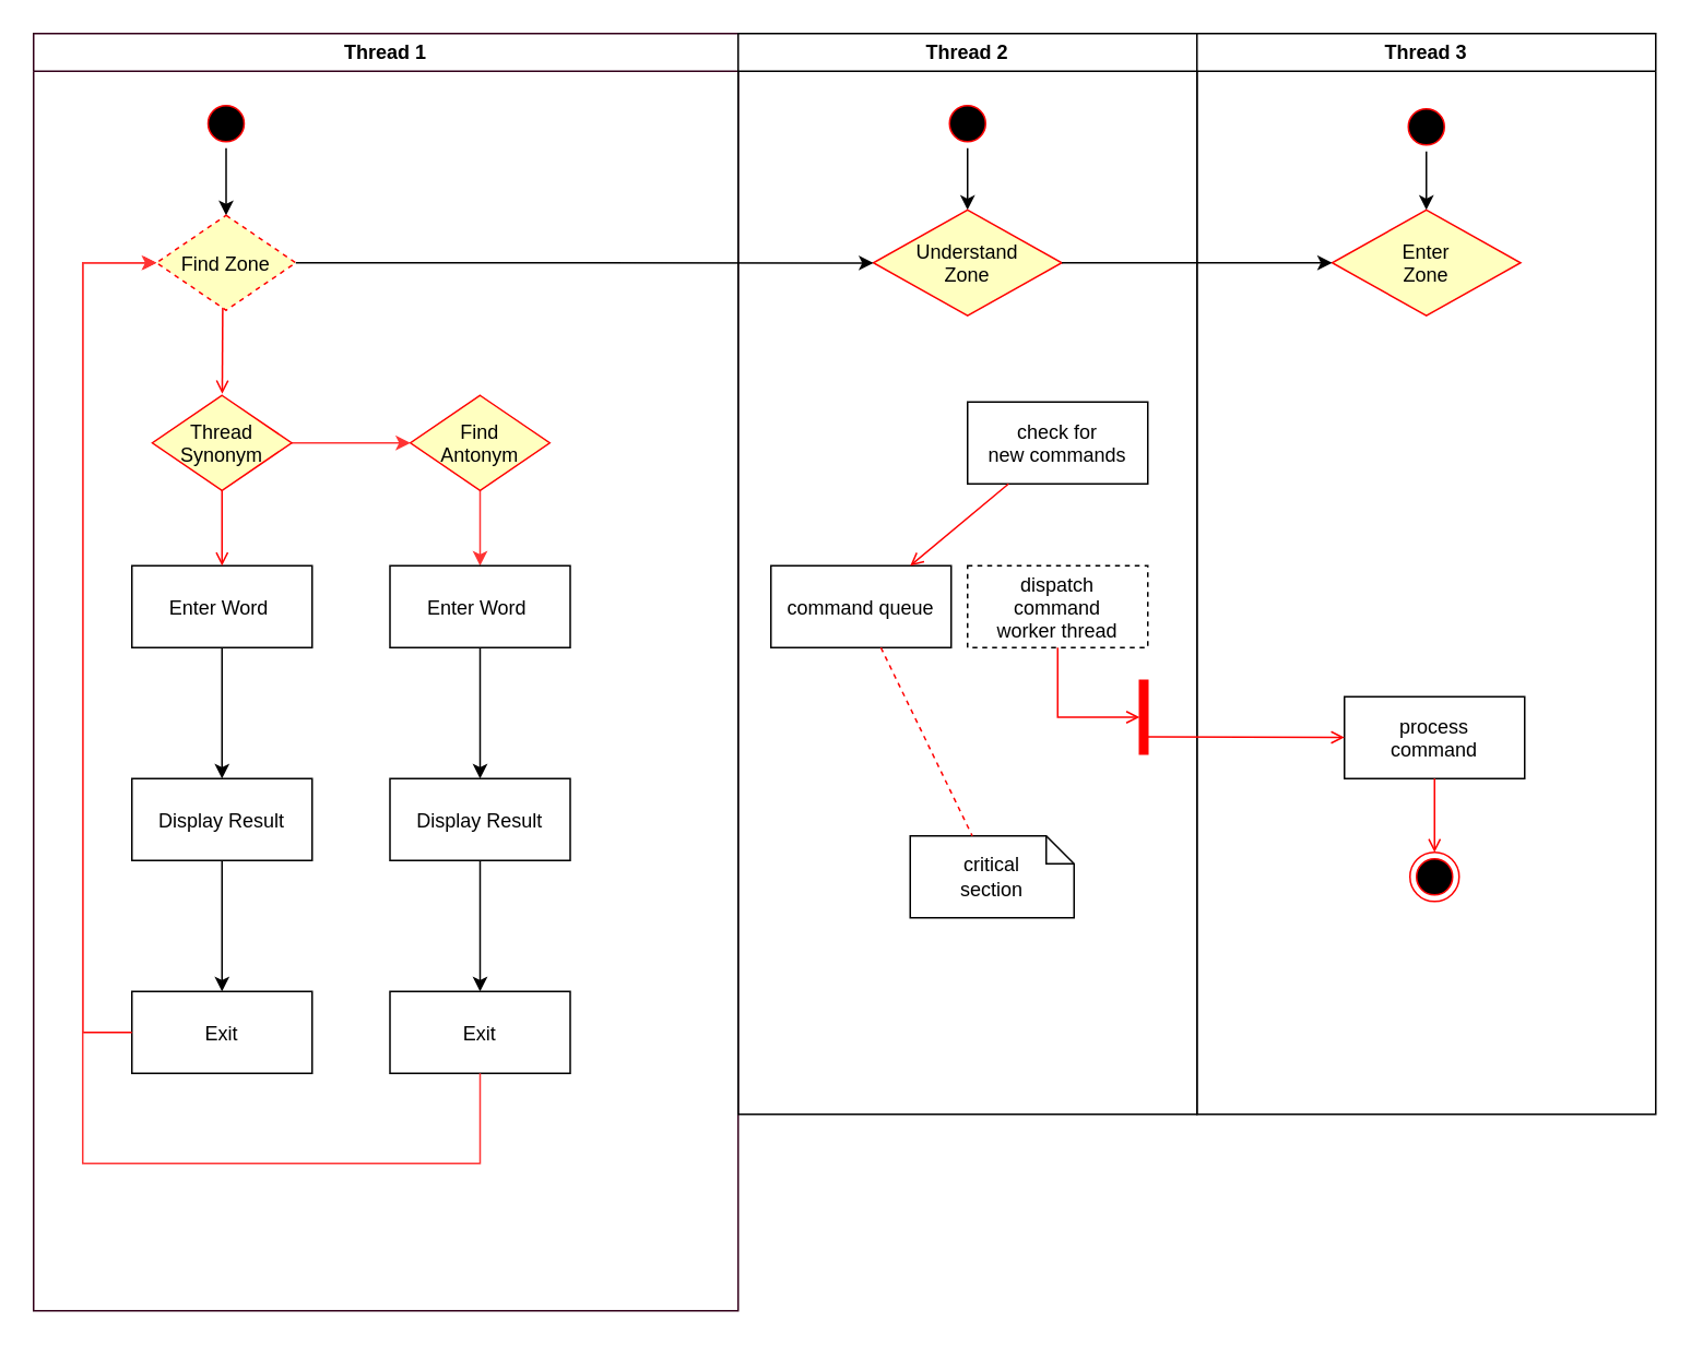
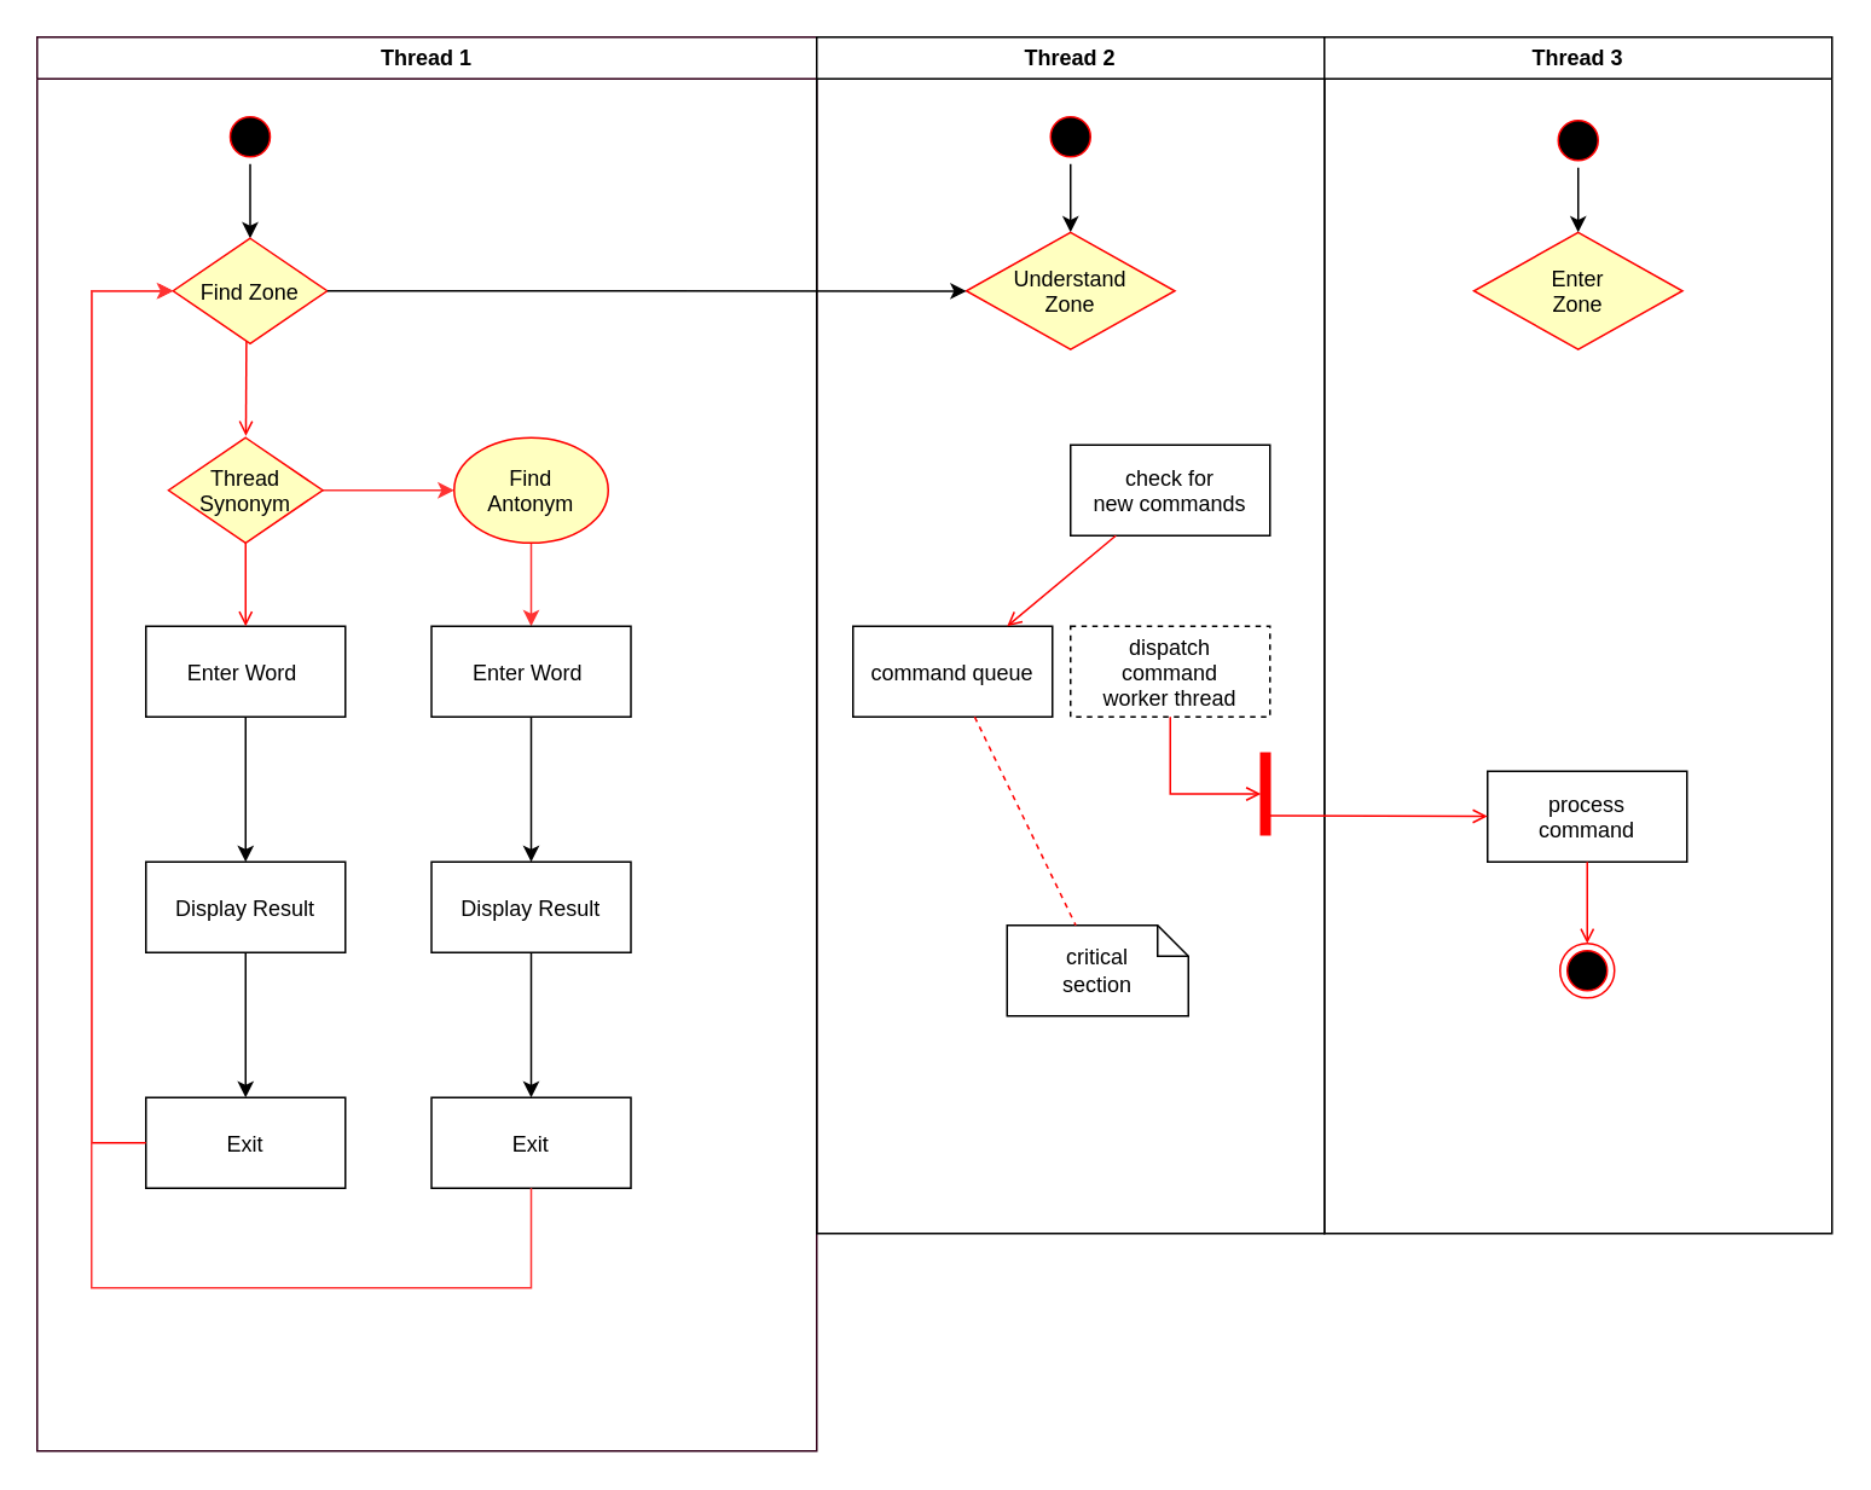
- <mxCell id="13" value="Find Zone" style="rhombus;fillColor=#ffffc0;strokeColor=#ff0000;dashed=1;" parent="2" vertex="1"><mxGeometry x="75" y="111" width="85" height="58" as="geometry" /></mxCell>
+ <mxCell id="13" value="Find Zone" style="rhombus;fillColor=#ffffc0;strokeColor=#ff0000;" parent="2" vertex="1"><mxGeometry x="75" y="111" width="85" height="58" as="geometry" /></mxCell>
- <mxCell id="45" value="" style="edgeStyle=orthogonalEdgeStyle;rounded=0;orthogonalLoop=1;jettySize=auto;html=1;" edge="1" parent="1" source="35" target="41"><mxGeometry relative="1" as="geometry" /></mxCell>
- <mxCell id="17" value="Find &#10;Antonym" style="rhombus;fillColor=#ffffc0;strokeColor=#ff0000;" vertex="1" parent="2"><mxGeometry x="230" y="221" width="85" height="58" as="geometry" /></mxCell>
+ <mxCell id="17" value="Find &#10;Antonym" style="ellipse;fillColor=#ffffc0;strokeColor=#ff0000;" vertex="1" parent="2"><mxGeometry x="230" y="221" width="85" height="58" as="geometry" /></mxCell>
